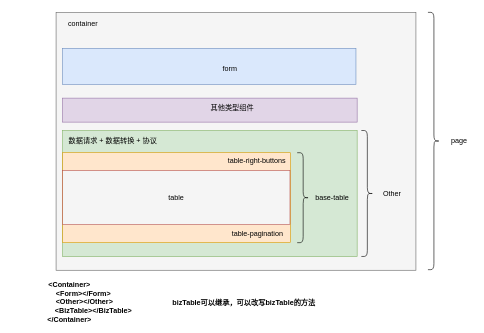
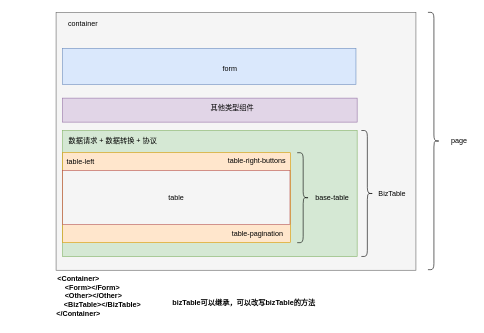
+ <mxCell id="9" value="table-left" style="text;html=1;strokeColor=none;fillColor=none;align=center;verticalAlign=middle;whiteSpace=wrap;rounded=0;" vertex="1" parent="1"><mxGeometry x="104" y="254" width="60" height="30" as="geometry" /></mxCell>
- <mxCell id="19" value="Other" style="text;html=1;align=center;verticalAlign=middle;resizable=0;points=[];autosize=1;strokeColor=none;fillColor=none;" vertex="1" parent="1"><mxGeometry x="625" y="313" width="55" height="18" as="geometry" /></mxCell>
+ <mxCell id="19" value="BizTable" style="text;html=1;align=center;verticalAlign=middle;resizable=0;points=[];autosize=1;strokeColor=none;fillColor=none;" vertex="1" parent="1"><mxGeometry x="625" y="313" width="55" height="18" as="geometry" /></mxCell>
- <mxCell id="17" value="&lt;b&gt;&amp;lt;Container&amp;gt;&lt;br&gt;&amp;nbsp; &amp;nbsp; &amp;nbsp; &amp;nbsp; &amp;nbsp; &amp;nbsp; &amp;nbsp; &amp;lt;Form&amp;gt;&amp;lt;/Form&amp;gt;&lt;br&gt;&amp;nbsp; &amp;nbsp; &amp;nbsp; &amp;nbsp; &amp;nbsp; &amp;nbsp; &amp;nbsp; &amp;nbsp;&amp;lt;Other&amp;gt;&amp;lt;/Other&amp;gt;&lt;br&gt;&amp;nbsp; &amp;nbsp; &amp;nbsp; &amp;nbsp; &amp;nbsp; &amp;nbsp; &amp;nbsp; &amp;nbsp; &amp;nbsp; &amp;nbsp; &amp;nbsp; &amp;nbsp; &amp;lt;BizTable&amp;gt;&amp;lt;/BizTable&amp;gt;&lt;br&gt;&amp;lt;/Container&amp;gt;&lt;/b&gt;" style="text;html=1;align=center;verticalAlign=middle;resizable=0;points=[];autosize=1;strokeColor=none;fillColor=none;" vertex="1" parent="1"><mxGeometry x="5" y="463" width="220" height="80" as="geometry" /></mxCell>
+ <mxCell id="17" value="&lt;b&gt;&amp;lt;Container&amp;gt;&lt;br&gt;&amp;nbsp; &amp;nbsp; &amp;nbsp; &amp;nbsp; &amp;nbsp; &amp;nbsp; &amp;nbsp; &amp;lt;Form&amp;gt;&amp;lt;/Form&amp;gt;&lt;br&gt;&amp;nbsp; &amp;nbsp; &amp;nbsp; &amp;nbsp; &amp;nbsp; &amp;nbsp; &amp;nbsp; &amp;nbsp;&amp;lt;Other&amp;gt;&amp;lt;/Other&amp;gt;&lt;br&gt;&amp;nbsp; &amp;nbsp; &amp;nbsp; &amp;nbsp; &amp;nbsp; &amp;nbsp; &amp;nbsp; &amp;nbsp; &amp;nbsp; &amp;nbsp; &amp;nbsp; &amp;nbsp; &amp;lt;BizTable&amp;gt;&amp;lt;/BizTable&amp;gt;&lt;br&gt;&amp;lt;/Container&amp;gt;&lt;/b&gt;" style="text;html=1;align=center;verticalAlign=middle;resizable=0;points=[];autosize=1;strokeColor=none;fillColor=none;" vertex="1" parent="1"><mxGeometry x="20" y="453" width="220" height="80" as="geometry" /></mxCell>
